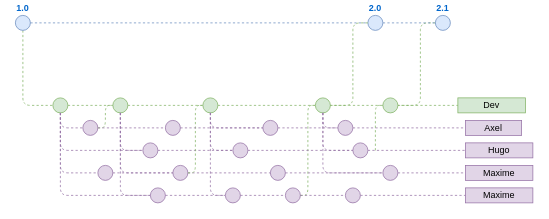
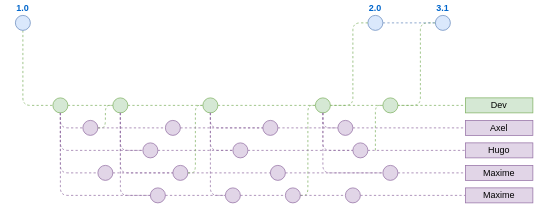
- <mxCell id="5" value="2.1" style="ellipse;whiteSpace=wrap;html=1;aspect=fixed;fillColor=#dae8fc;strokeColor=#6c8ebf;fontStyle=1;labelPosition=center;verticalLabelPosition=top;align=center;verticalAlign=bottom;fontColor=#0066CC;" parent="1" vertex="1"><mxGeometry x="580" y="20" width="20" height="20" as="geometry" /></mxCell>
+ <mxCell id="5" value="3.1" style="ellipse;whiteSpace=wrap;html=1;aspect=fixed;fillColor=#dae8fc;strokeColor=#6c8ebf;fontStyle=1;labelPosition=center;verticalLabelPosition=top;align=center;verticalAlign=bottom;fontColor=#0066CC;" parent="1" vertex="1"><mxGeometry x="580" y="20" width="20" height="20" as="geometry" /></mxCell>
- <mxCell id="13" value="" style="endArrow=none;dashed=1;html=1;fillColor=#dae8fc;strokeColor=#6c8ebf;" parent="1" source="3" target="12" edge="1"><mxGeometry width="50" height="50" relative="1" as="geometry"><mxPoint x="40" y="30" as="sourcePoint" /><mxPoint x="680" y="30" as="targetPoint" /><Array as="points" /></mxGeometry></mxCell>
- <mxCell id="10" value="Dev" style="text;html=1;strokeColor=#82b366;fillColor=#d5e8d4;align=center;verticalAlign=middle;whiteSpace=wrap;rounded=0;" parent="1" vertex="1"><mxGeometry x="610" y="130" width="90" height="20" as="geometry" /></mxCell>
+ <mxCell id="10" value="Dev" style="text;html=1;strokeColor=#82b366;fillColor=#d5e8d4;align=center;verticalAlign=middle;whiteSpace=wrap;rounded=0;" parent="1" vertex="1"><mxGeometry x="620" y="130" width="90" height="20" as="geometry" /></mxCell>
- <mxCell id="14" value="Axel" style="text;html=1;strokeColor=#9673a6;fillColor=#e1d5e7;align=center;verticalAlign=middle;whiteSpace=wrap;rounded=0;" parent="1" vertex="1"><mxGeometry x="620" y="160" width="75" height="20" as="geometry" /></mxCell>
+ <mxCell id="14" value="Axel" style="text;html=1;strokeColor=#9673a6;fillColor=#e1d5e7;align=center;verticalAlign=middle;whiteSpace=wrap;rounded=0;" parent="1" vertex="1"><mxGeometry x="620" y="160" width="90" height="20" as="geometry" /></mxCell>
